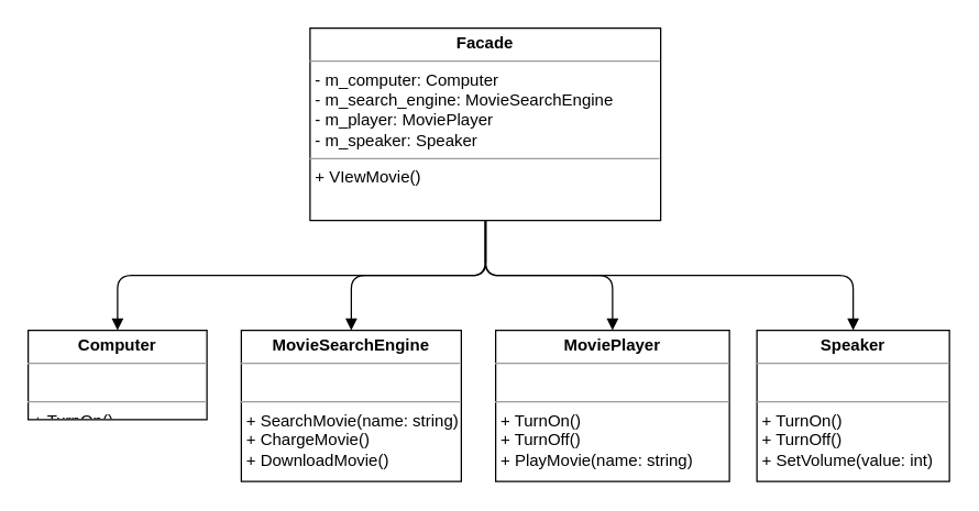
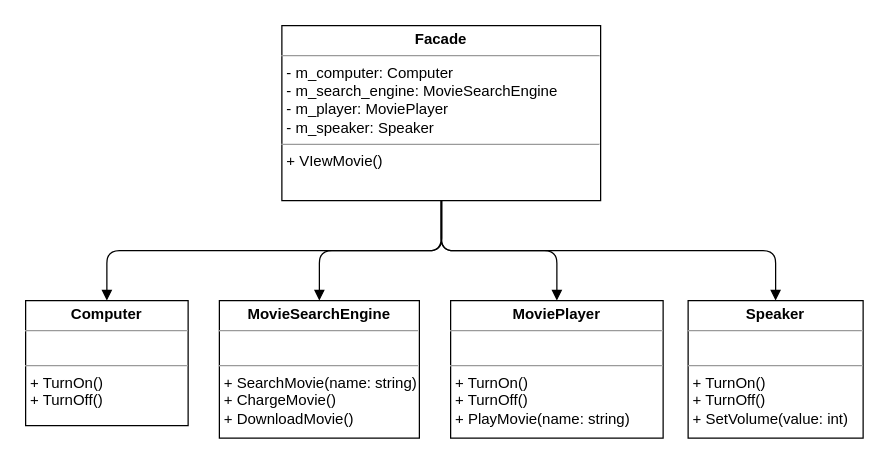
- <mxCell id="3" value="&lt;p style=&quot;margin: 0px ; margin-top: 4px ; text-align: center&quot;&gt;&lt;b&gt;Computer&lt;/b&gt;&lt;/p&gt;&lt;hr size=&quot;1&quot;&gt;&lt;p style=&quot;margin: 0px ; margin-left: 4px&quot;&gt;&lt;br&gt;&lt;/p&gt;&lt;hr size=&quot;1&quot;&gt;&lt;p style=&quot;margin: 0px ; margin-left: 4px&quot;&gt;+ TurnOn()&lt;/p&gt;&lt;p style=&quot;margin: 0px ; margin-left: 4px&quot;&gt;+ TurnOff()&lt;/p&gt;" style="verticalAlign=top;align=left;overflow=fill;fontSize=12;fontFamily=Helvetica;html=1;rounded=0;shadow=0;comic=0;labelBackgroundColor=none;strokeColor=#000000;strokeWidth=1;fillColor=#ffffff;" vertex="1" parent="1"><mxGeometry x="20" y="240" width="130" height="65" as="geometry" /></mxCell>
+ <mxCell id="3" value="&lt;p style=&quot;margin: 0px ; margin-top: 4px ; text-align: center&quot;&gt;&lt;b&gt;Computer&lt;/b&gt;&lt;/p&gt;&lt;hr size=&quot;1&quot;&gt;&lt;p style=&quot;margin: 0px ; margin-left: 4px&quot;&gt;&lt;br&gt;&lt;/p&gt;&lt;hr size=&quot;1&quot;&gt;&lt;p style=&quot;margin: 0px ; margin-left: 4px&quot;&gt;+ TurnOn()&lt;/p&gt;&lt;p style=&quot;margin: 0px ; margin-left: 4px&quot;&gt;+ TurnOff()&lt;/p&gt;" style="verticalAlign=top;align=left;overflow=fill;fontSize=12;fontFamily=Helvetica;html=1;rounded=0;shadow=0;comic=0;labelBackgroundColor=none;strokeColor=#000000;strokeWidth=1;fillColor=#ffffff;" vertex="1" parent="1"><mxGeometry x="20" y="240" width="130" height="100" as="geometry" /></mxCell>
